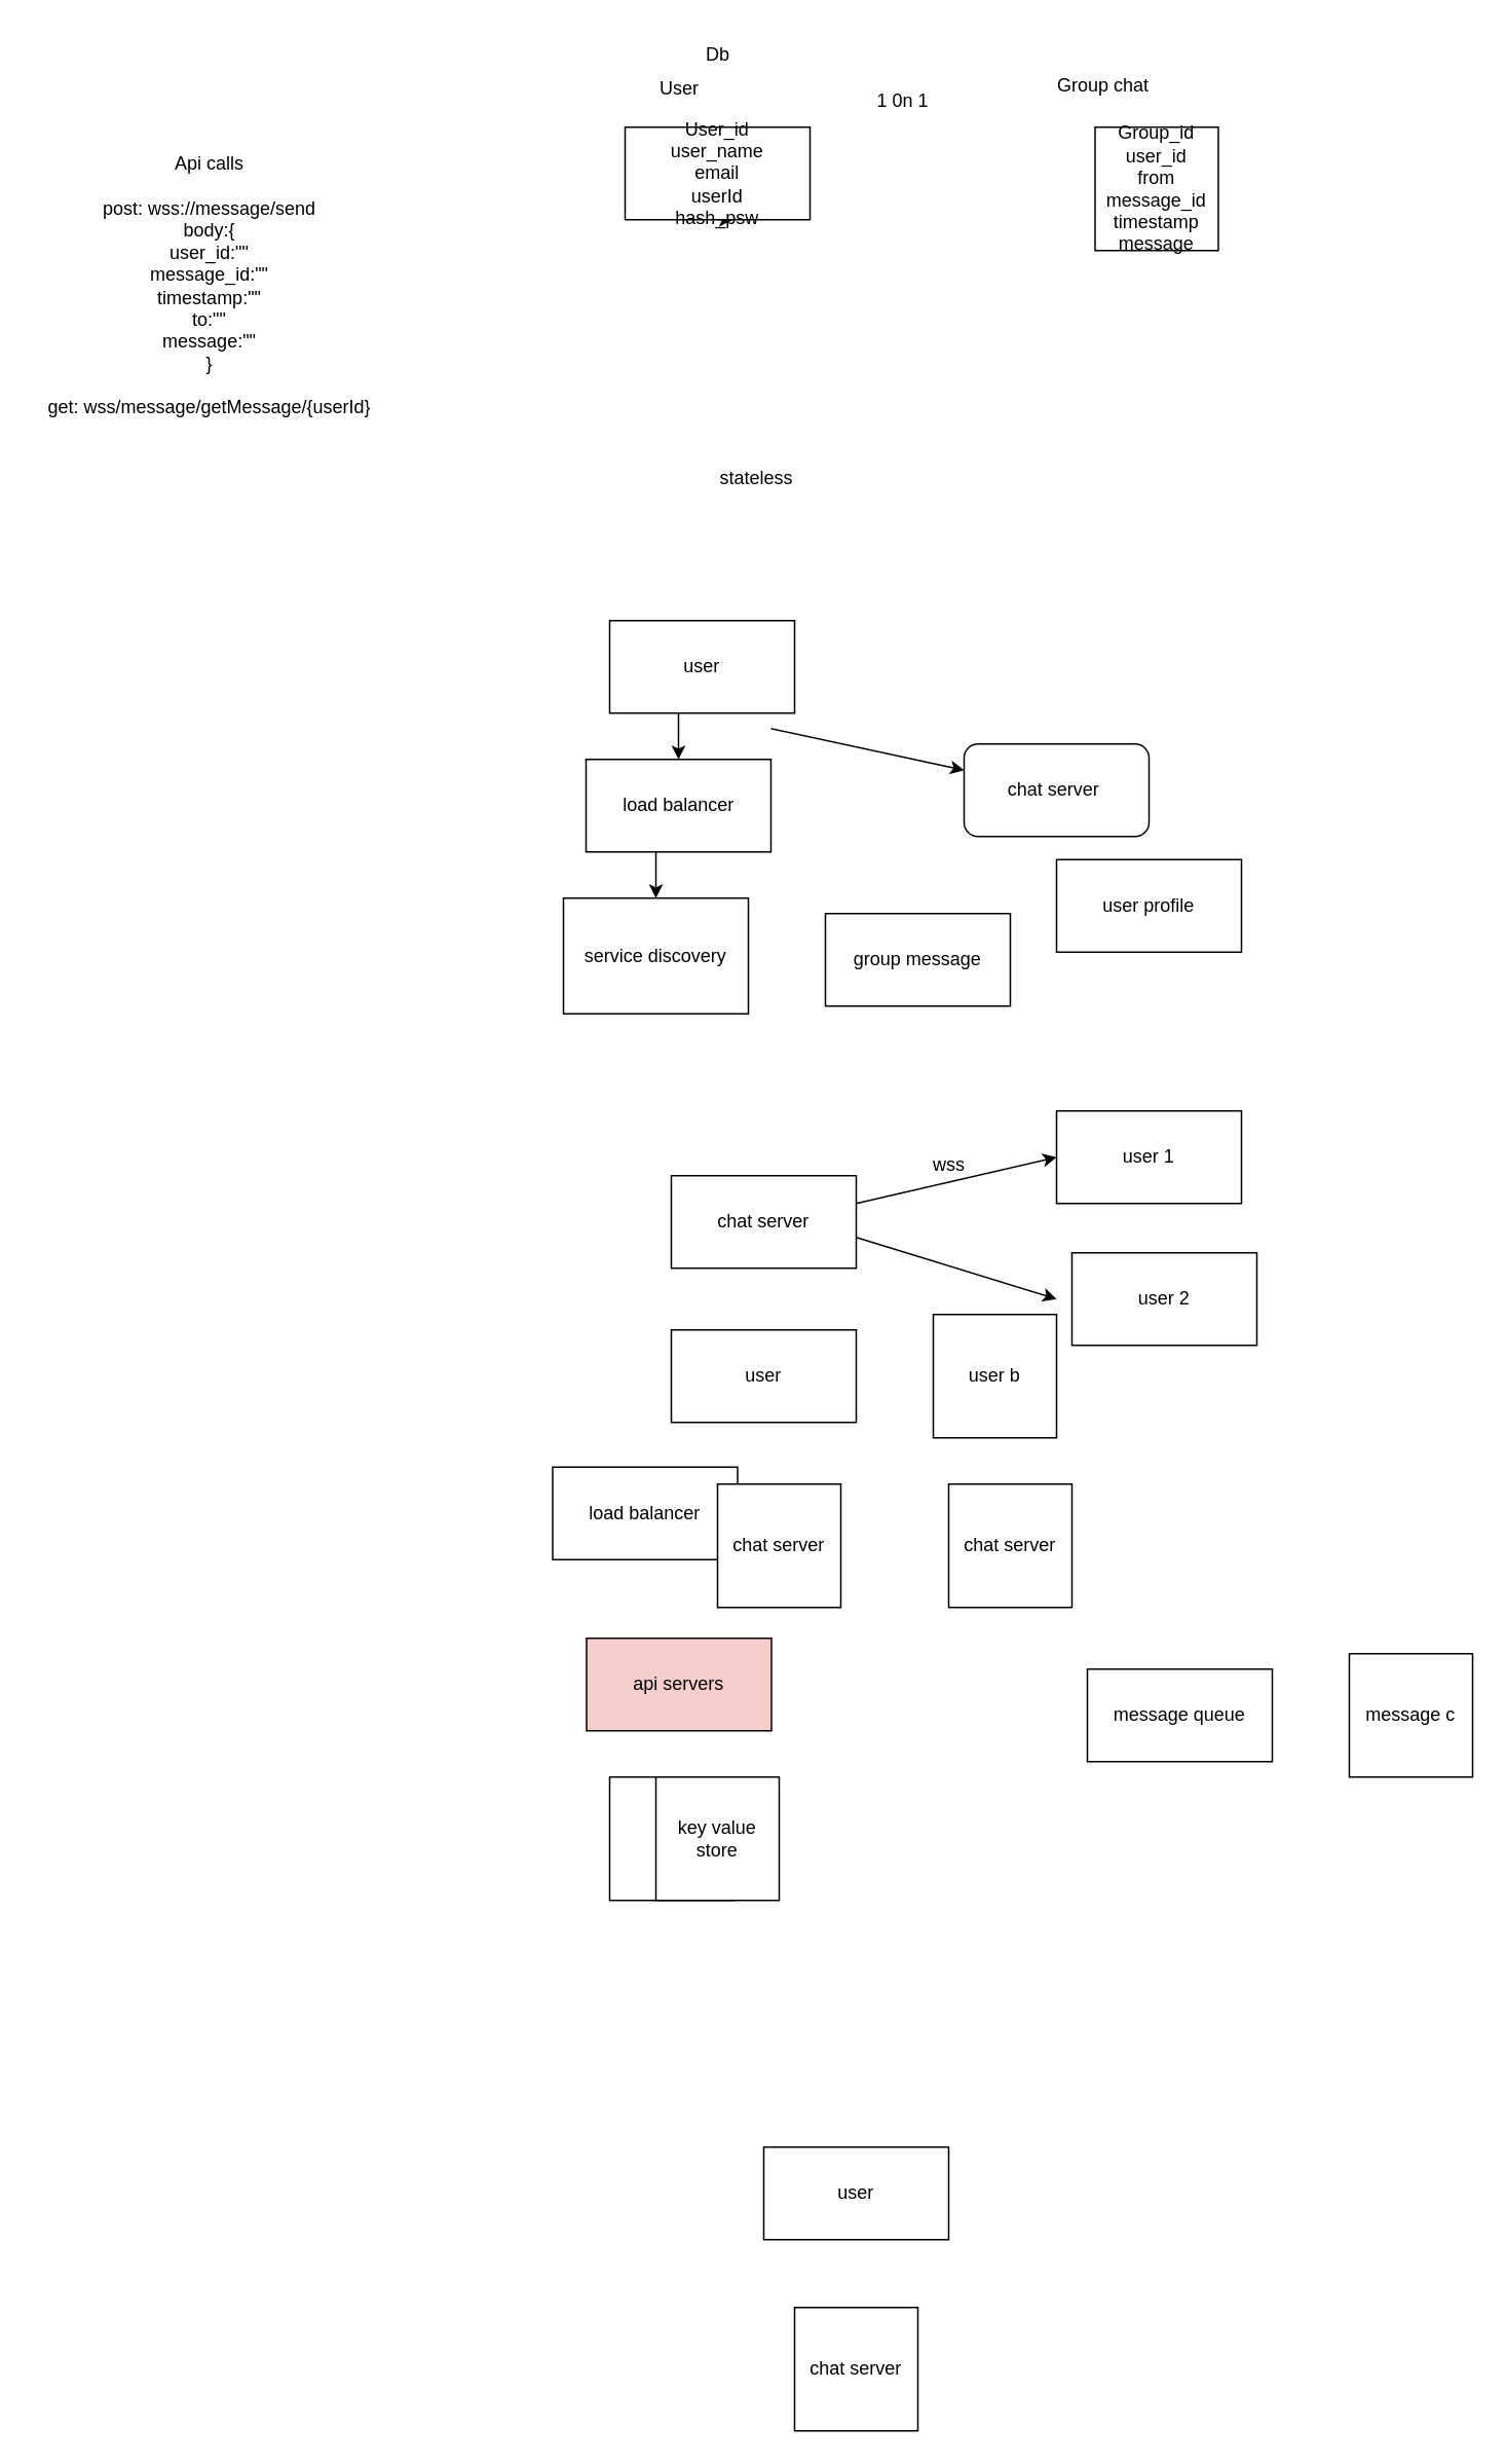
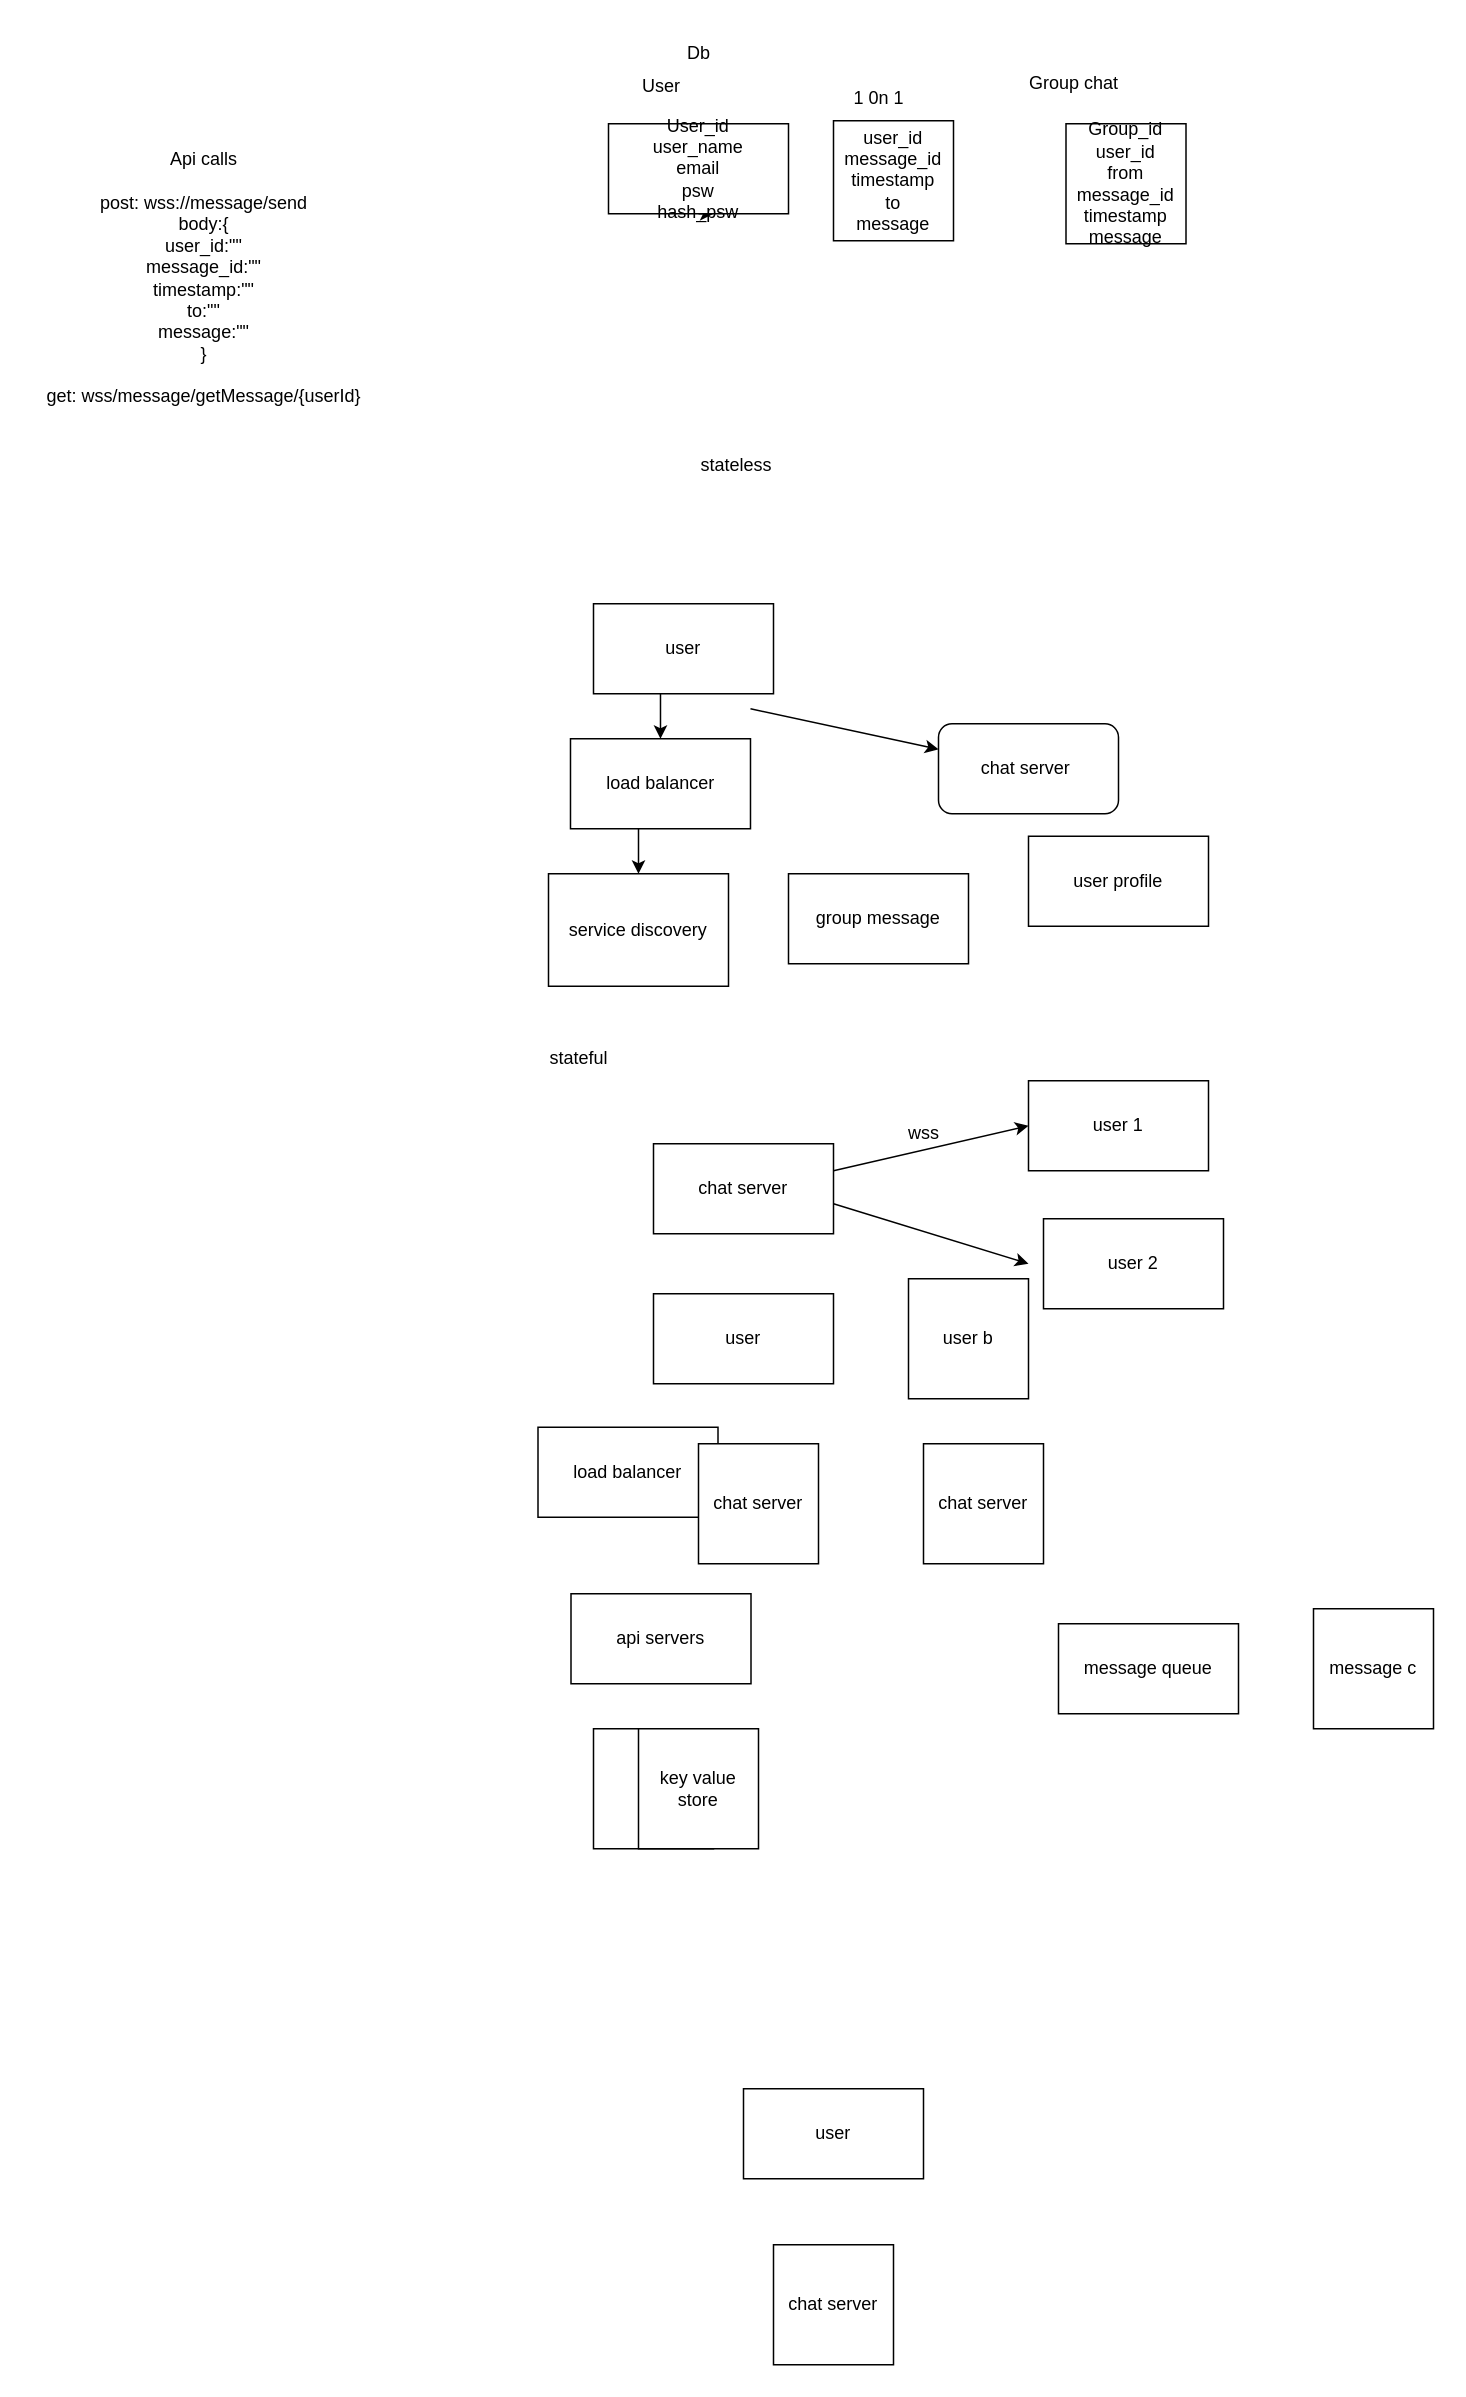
- <mxCell id="3" value="User_id&lt;div&gt;user_name&lt;/div&gt;&lt;div&gt;email&lt;/div&gt;&lt;div&gt;userId&lt;/div&gt;&lt;div&gt;hash_psw&lt;/div&gt;" style="rounded=0;whiteSpace=wrap;html=1;" vertex="1" parent="1"><mxGeometry x="405" y="82" width="120" height="60" as="geometry" /></mxCell>
+ <mxCell id="3" value="User_id&lt;div&gt;user_name&lt;/div&gt;&lt;div&gt;email&lt;/div&gt;&lt;div&gt;psw&lt;/div&gt;&lt;div&gt;hash_psw&lt;/div&gt;" style="rounded=0;whiteSpace=wrap;html=1;" vertex="1" parent="1"><mxGeometry x="405" y="82" width="120" height="60" as="geometry" /></mxCell>
+ <mxCell id="7" value="user_id&lt;div&gt;message_id&lt;/div&gt;&lt;div&gt;timestamp&lt;/div&gt;&lt;div&gt;to&lt;/div&gt;&lt;div&gt;message&lt;/div&gt;" style="whiteSpace=wrap;html=1;aspect=fixed;" vertex="1" parent="1"><mxGeometry x="555" y="80" width="80" height="80" as="geometry" /></mxCell>
- <mxCell id="16" value="group message" style="rounded=0;whiteSpace=wrap;html=1;" vertex="1" parent="1"><mxGeometry x="535" y="592" width="120" height="60" as="geometry" /></mxCell>
+ <mxCell id="16" value="group message" style="rounded=0;whiteSpace=wrap;html=1;" vertex="1" parent="1"><mxGeometry x="525" y="582" width="120" height="60" as="geometry" /></mxCell>
+ <mxCell id="19" value="stateful" style="text;html=1;align=center;verticalAlign=middle;resizable=0;points=[];autosize=1;strokeColor=none;fillColor=none;" vertex="1" parent="1"><mxGeometry x="355" y="690" width="60" height="30" as="geometry" /></mxCell>
- <mxCell id="30" value="api servers" style="rounded=0;whiteSpace=wrap;html=1;fillColor=#f8cecc;" vertex="1" parent="1"><mxGeometry x="380" y="1062" width="120" height="60" as="geometry" /></mxCell>
+ <mxCell id="30" value="api servers" style="rounded=0;whiteSpace=wrap;html=1;" vertex="1" parent="1"><mxGeometry x="380" y="1062" width="120" height="60" as="geometry" /></mxCell>
